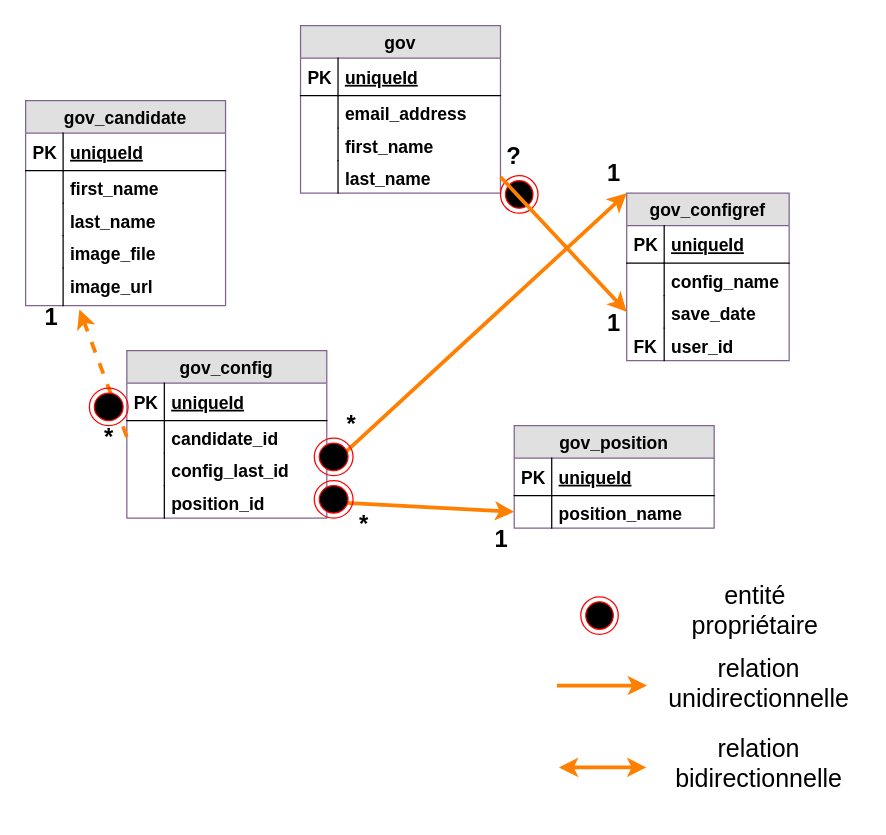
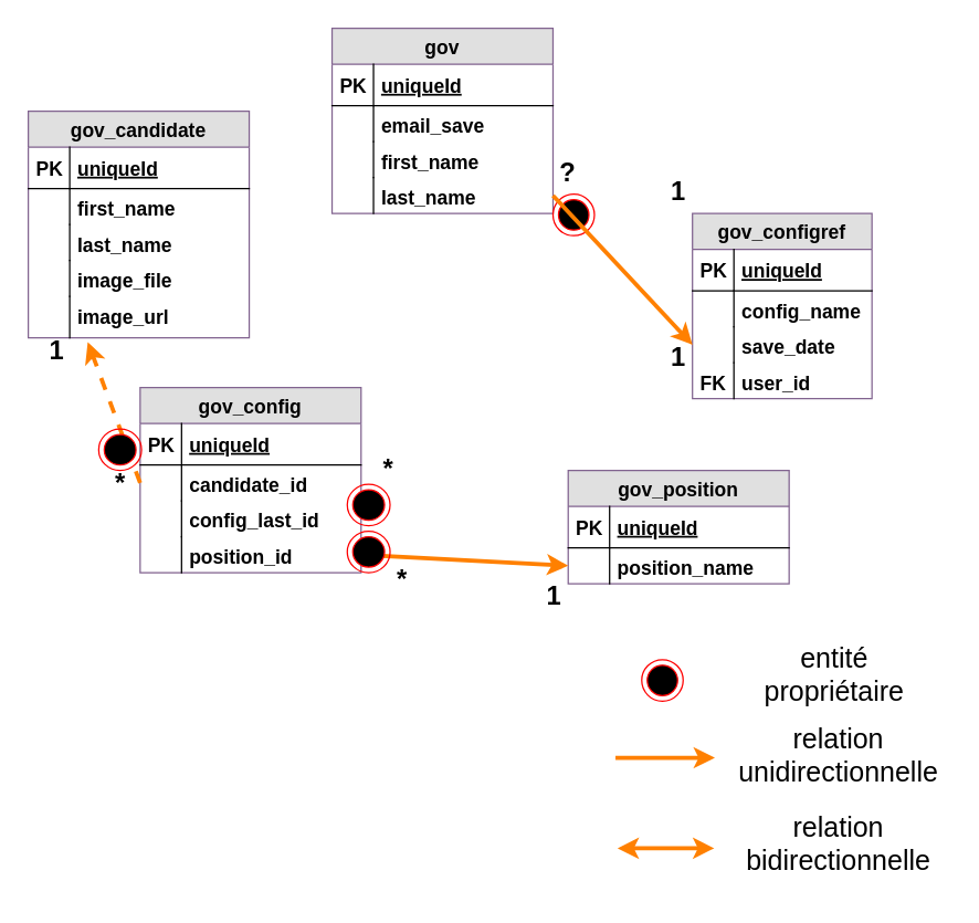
- <mxCell id="11" value="email_address" style="shape=partialRectangle;top=0;left=0;right=0;bottom=0;align=left;verticalAlign=top;fillColor=none;spacingLeft=34;spacingRight=4;overflow=hidden;rotatable=0;points=[[0,0.5],[1,0.5]];portConstraint=eastwest;dropTarget=0;fontSize=14;fontStyle=1" vertex="1" parent="8"><mxGeometry y="56" width="160" height="26" as="geometry" /></mxCell>
+ <mxCell id="11" value="email_save" style="shape=partialRectangle;top=0;left=0;right=0;bottom=0;align=left;verticalAlign=top;fillColor=none;spacingLeft=34;spacingRight=4;overflow=hidden;rotatable=0;points=[[0,0.5],[1,0.5]];portConstraint=eastwest;dropTarget=0;fontSize=14;fontStyle=1" vertex="1" parent="8"><mxGeometry y="56" width="160" height="26" as="geometry" /></mxCell>
- <mxCell id="56" value="" style="endArrow=classic;html=1;strokeColor=#FF8000;strokeWidth=3;fillColor=#9673A6;exitX=1;exitY=0.5;fontSize=14;exitDx=0;exitDy=0;entryX=0;entryY=0;entryDx=0;entryDy=0;" edge="1" parent="1" source="38" target="42"><mxGeometry width="50" height="50" relative="1" as="geometry"><mxPoint x="275" y="442" as="sourcePoint" /><mxPoint x="391" y="400" as="targetPoint" /></mxGeometry></mxCell>
